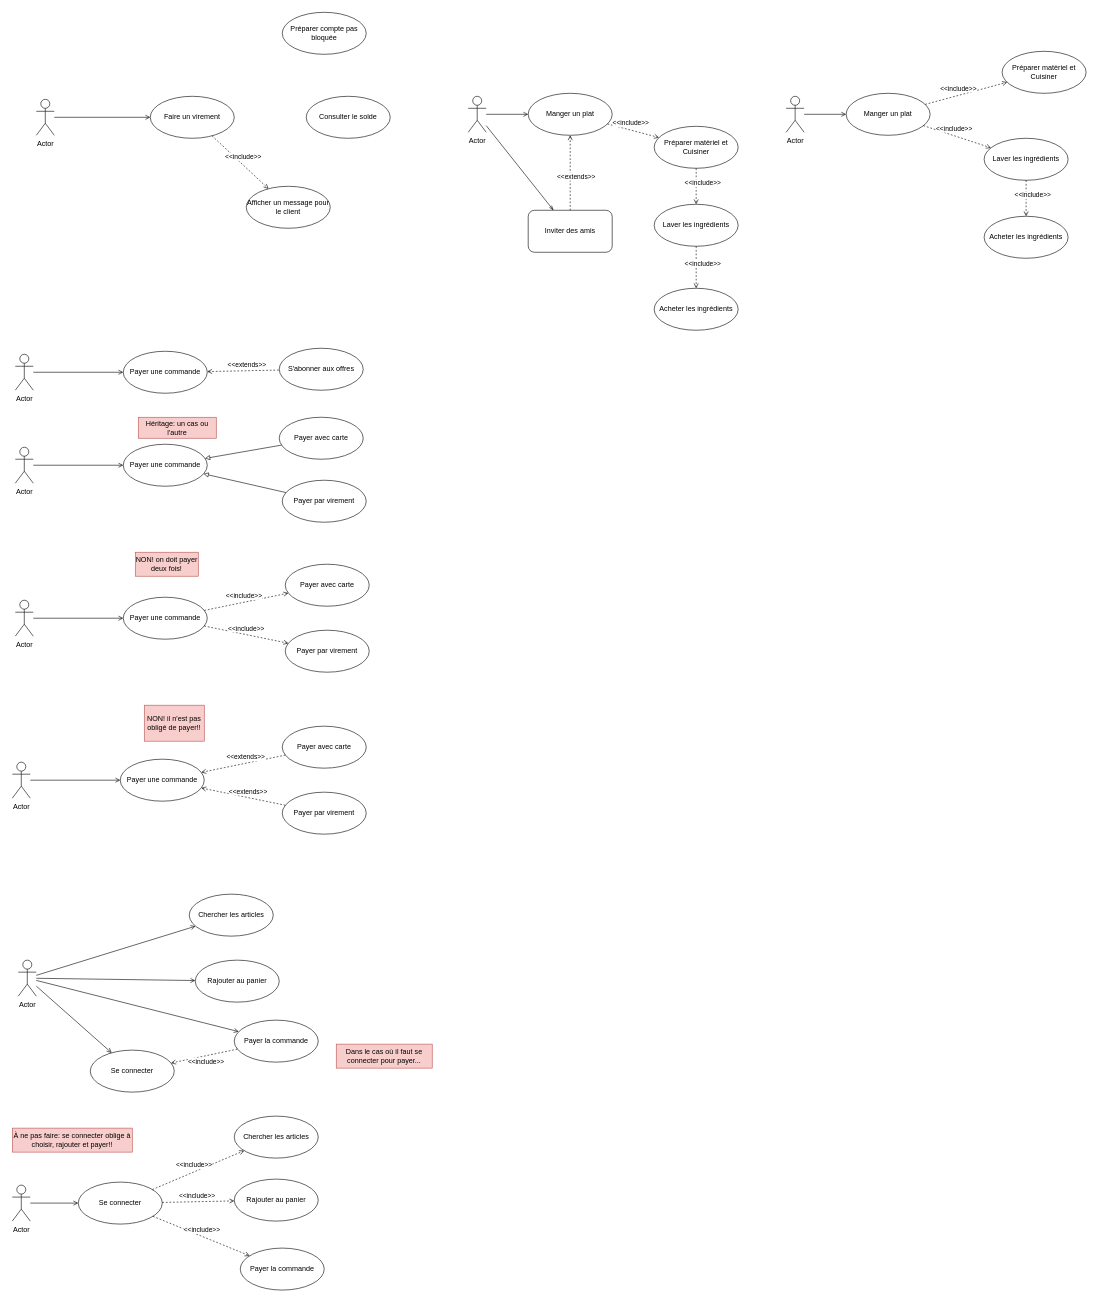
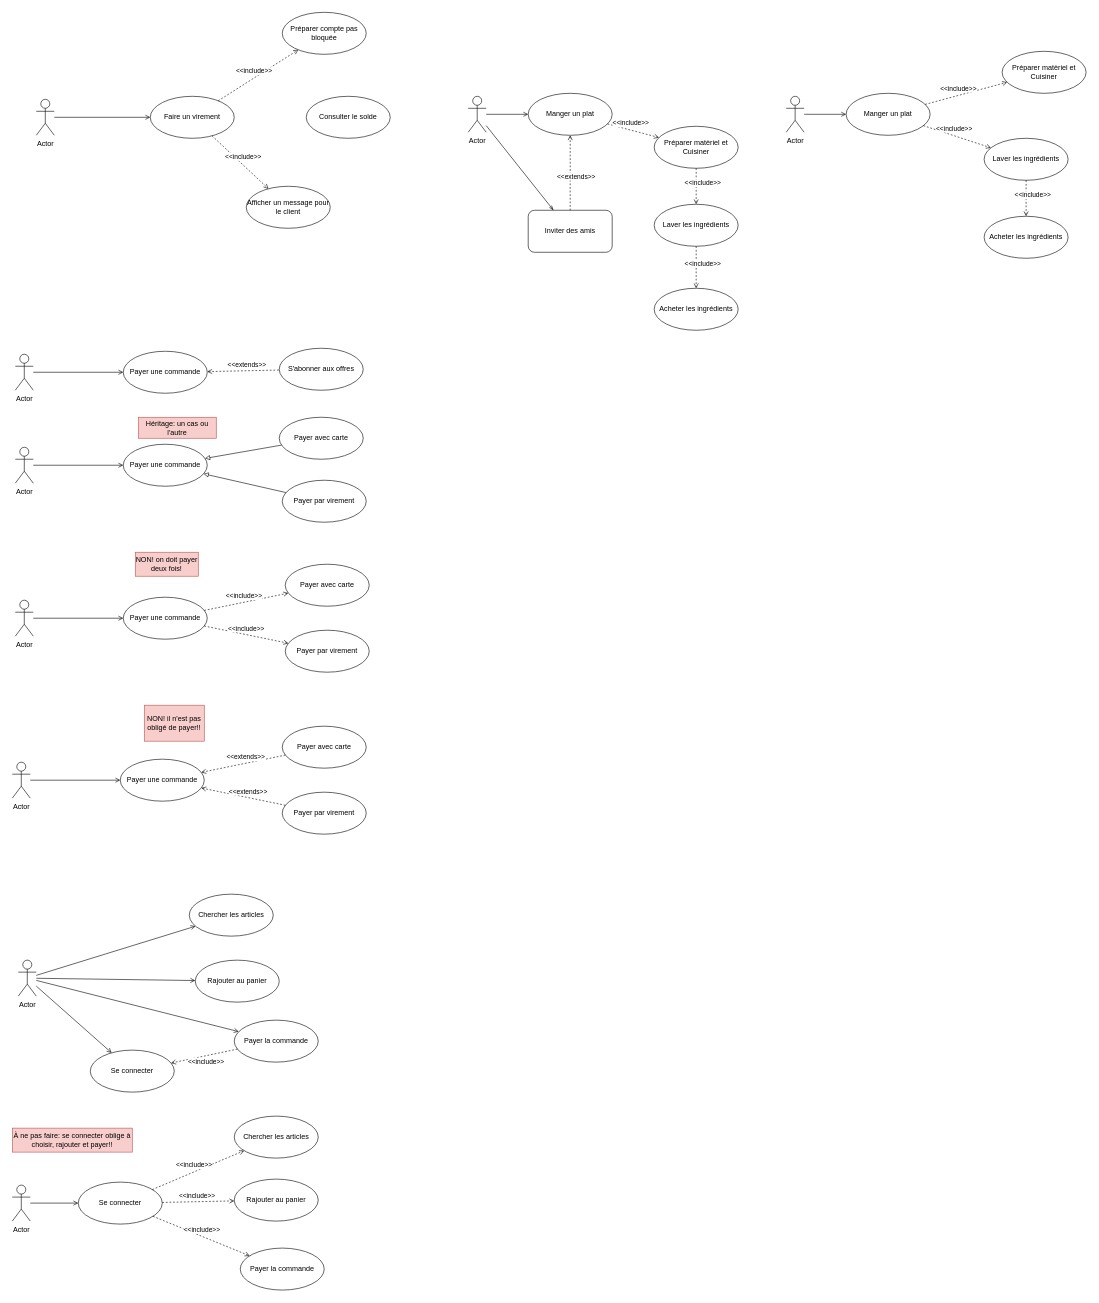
+ <mxCell id="19" value="&amp;lt;&amp;lt;include&amp;gt;&amp;gt;" style="endArrow=open;html=1;endFill=0;dashed=1;" parent="1" source="4" target="18" edge="1"><mxGeometry x="-0.032" y="10" width="50" height="50" relative="1" as="geometry"><mxPoint x="363.428" y="167.55" as="sourcePoint" /><mxPoint x="480" y="120" as="targetPoint" /><mxPoint as="offset" /><Array as="points" /></mxGeometry></mxCell>
- <mxCell id="80" value="Dans le cas où il faut se connecter pour payer..." style="text;html=1;strokeColor=#b85450;fillColor=#f8cecc;align=center;verticalAlign=middle;whiteSpace=wrap;rounded=0;" vertex="1" parent="1"><mxGeometry x="560" y="1740" width="160" height="40" as="geometry" /></mxCell>
